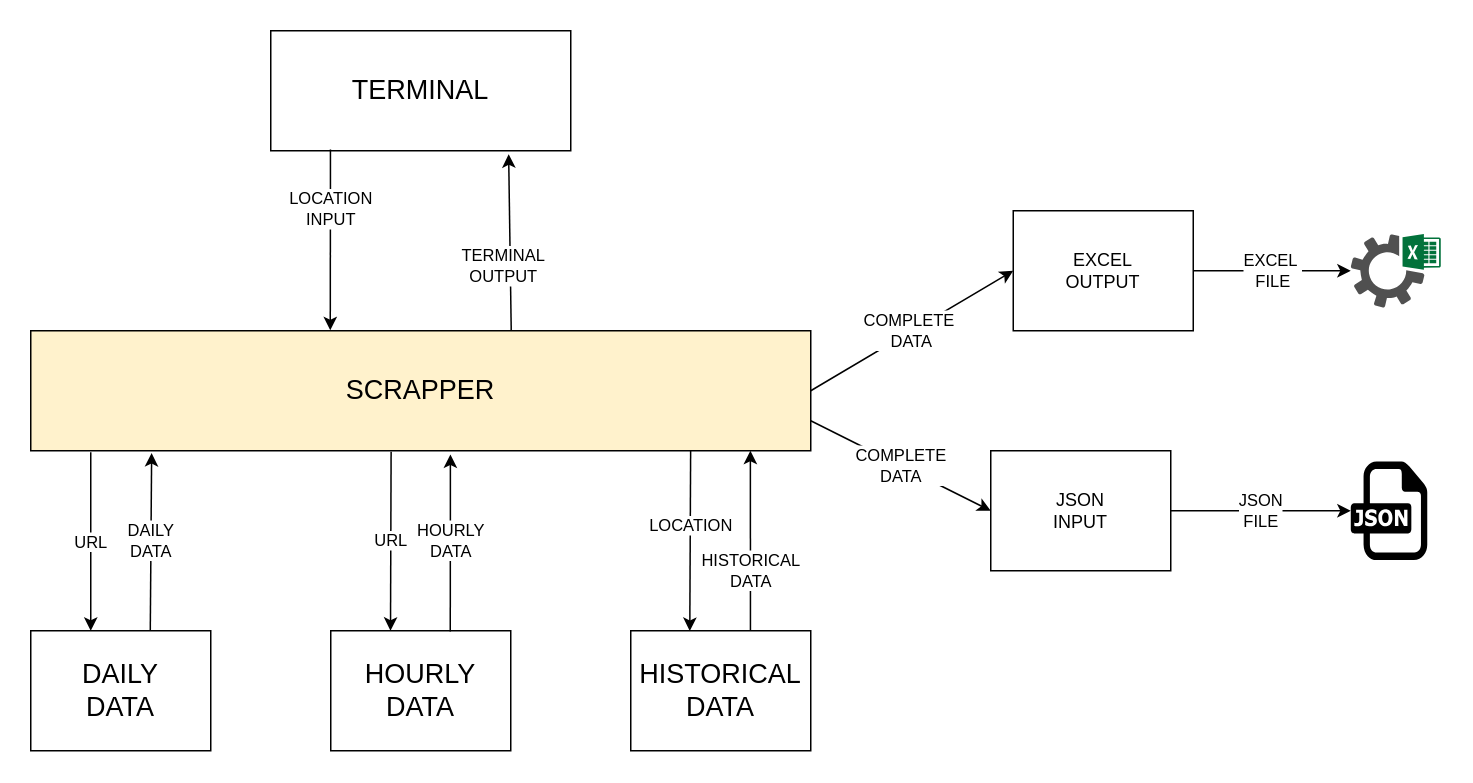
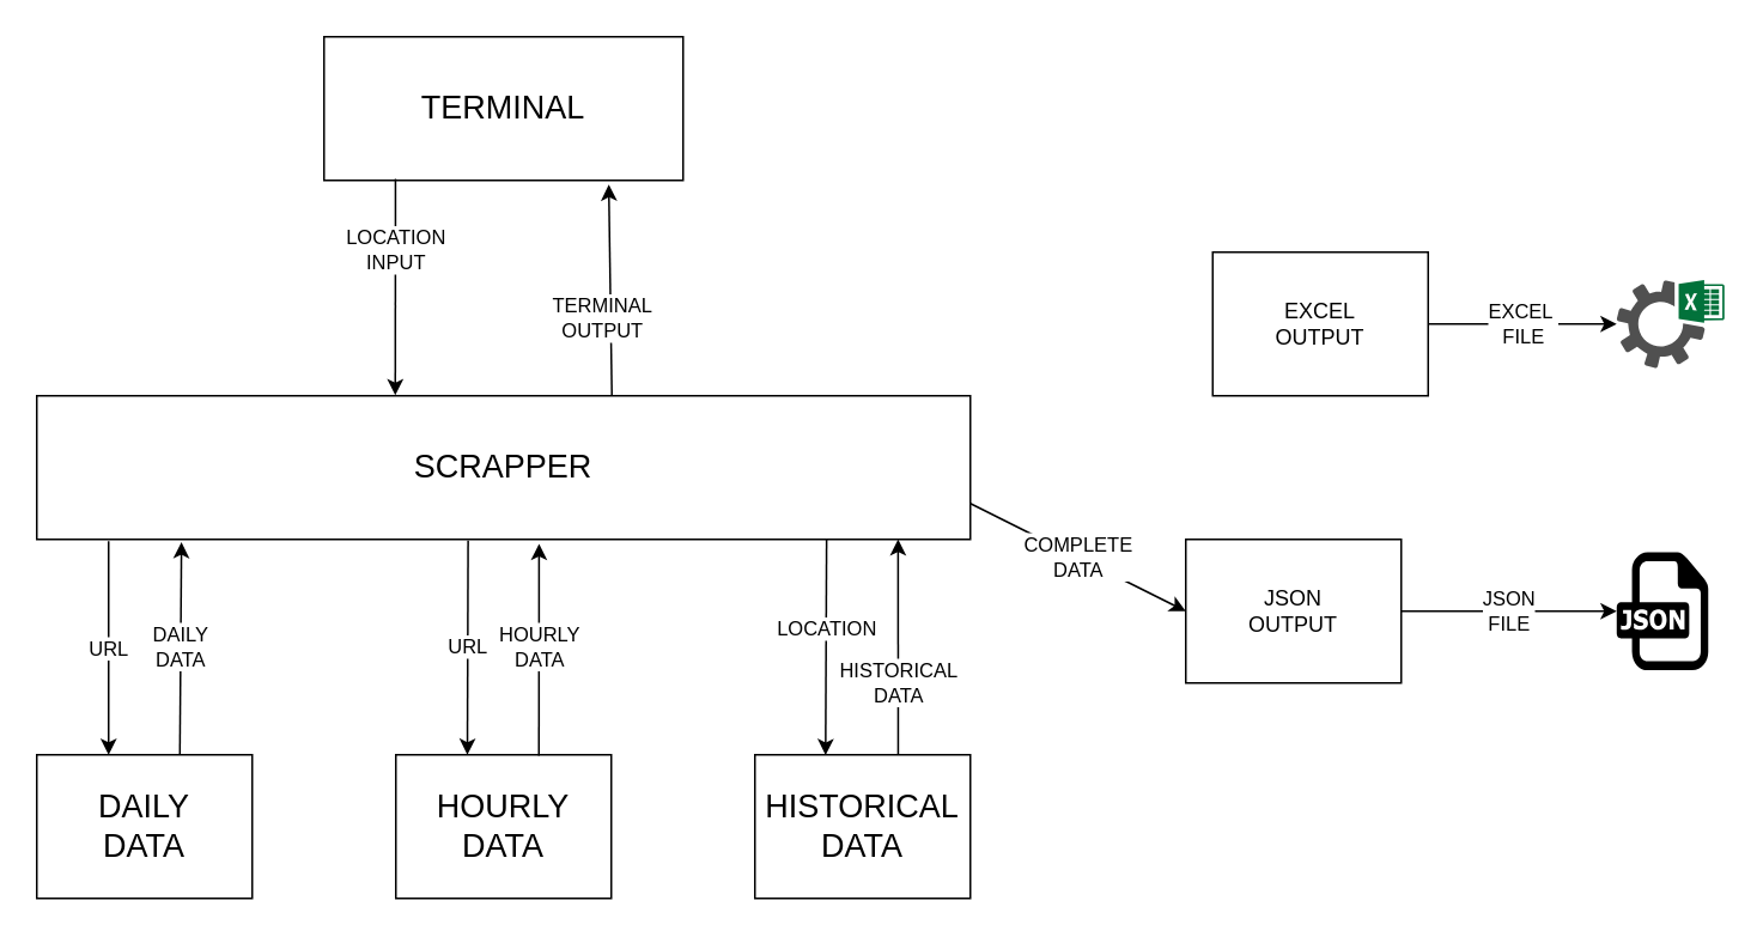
- <mxCell id="15" value="COMPLETE&amp;nbsp;&lt;br&gt;DATA" style="edgeStyle=none;html=1;exitX=1;exitY=0.5;exitDx=0;exitDy=0;entryX=0;entryY=0.5;entryDx=0;entryDy=0;" edge="1" parent="1" source="3" target="17"><mxGeometry relative="1" as="geometry" /></mxCell>
- <mxCell id="3" value="&lt;font style=&quot;font-size: 18px;&quot;&gt;SCRAPPER&lt;/font&gt;" style="rounded=0;whiteSpace=wrap;html=1;fillColor=#fff2cc;" vertex="1" parent="1"><mxGeometry x="20" y="220" width="520" height="80" as="geometry" /></mxCell>
+ <mxCell id="3" value="&lt;font style=&quot;font-size: 18px;&quot;&gt;SCRAPPER&lt;/font&gt;" style="rounded=0;whiteSpace=wrap;html=1;" vertex="1" parent="1"><mxGeometry x="20" y="220" width="520" height="80" as="geometry" /></mxCell>
- <mxCell id="12" value="JSON&lt;br&gt;INPUT" style="rounded=0;whiteSpace=wrap;html=1;" vertex="1" parent="1"><mxGeometry x="660" y="300" width="120" height="80" as="geometry" /></mxCell>
+ <mxCell id="12" value="JSON&lt;br&gt;OUTPUT" style="rounded=0;whiteSpace=wrap;html=1;" vertex="1" parent="1"><mxGeometry x="660" y="300" width="120" height="80" as="geometry" /></mxCell>
